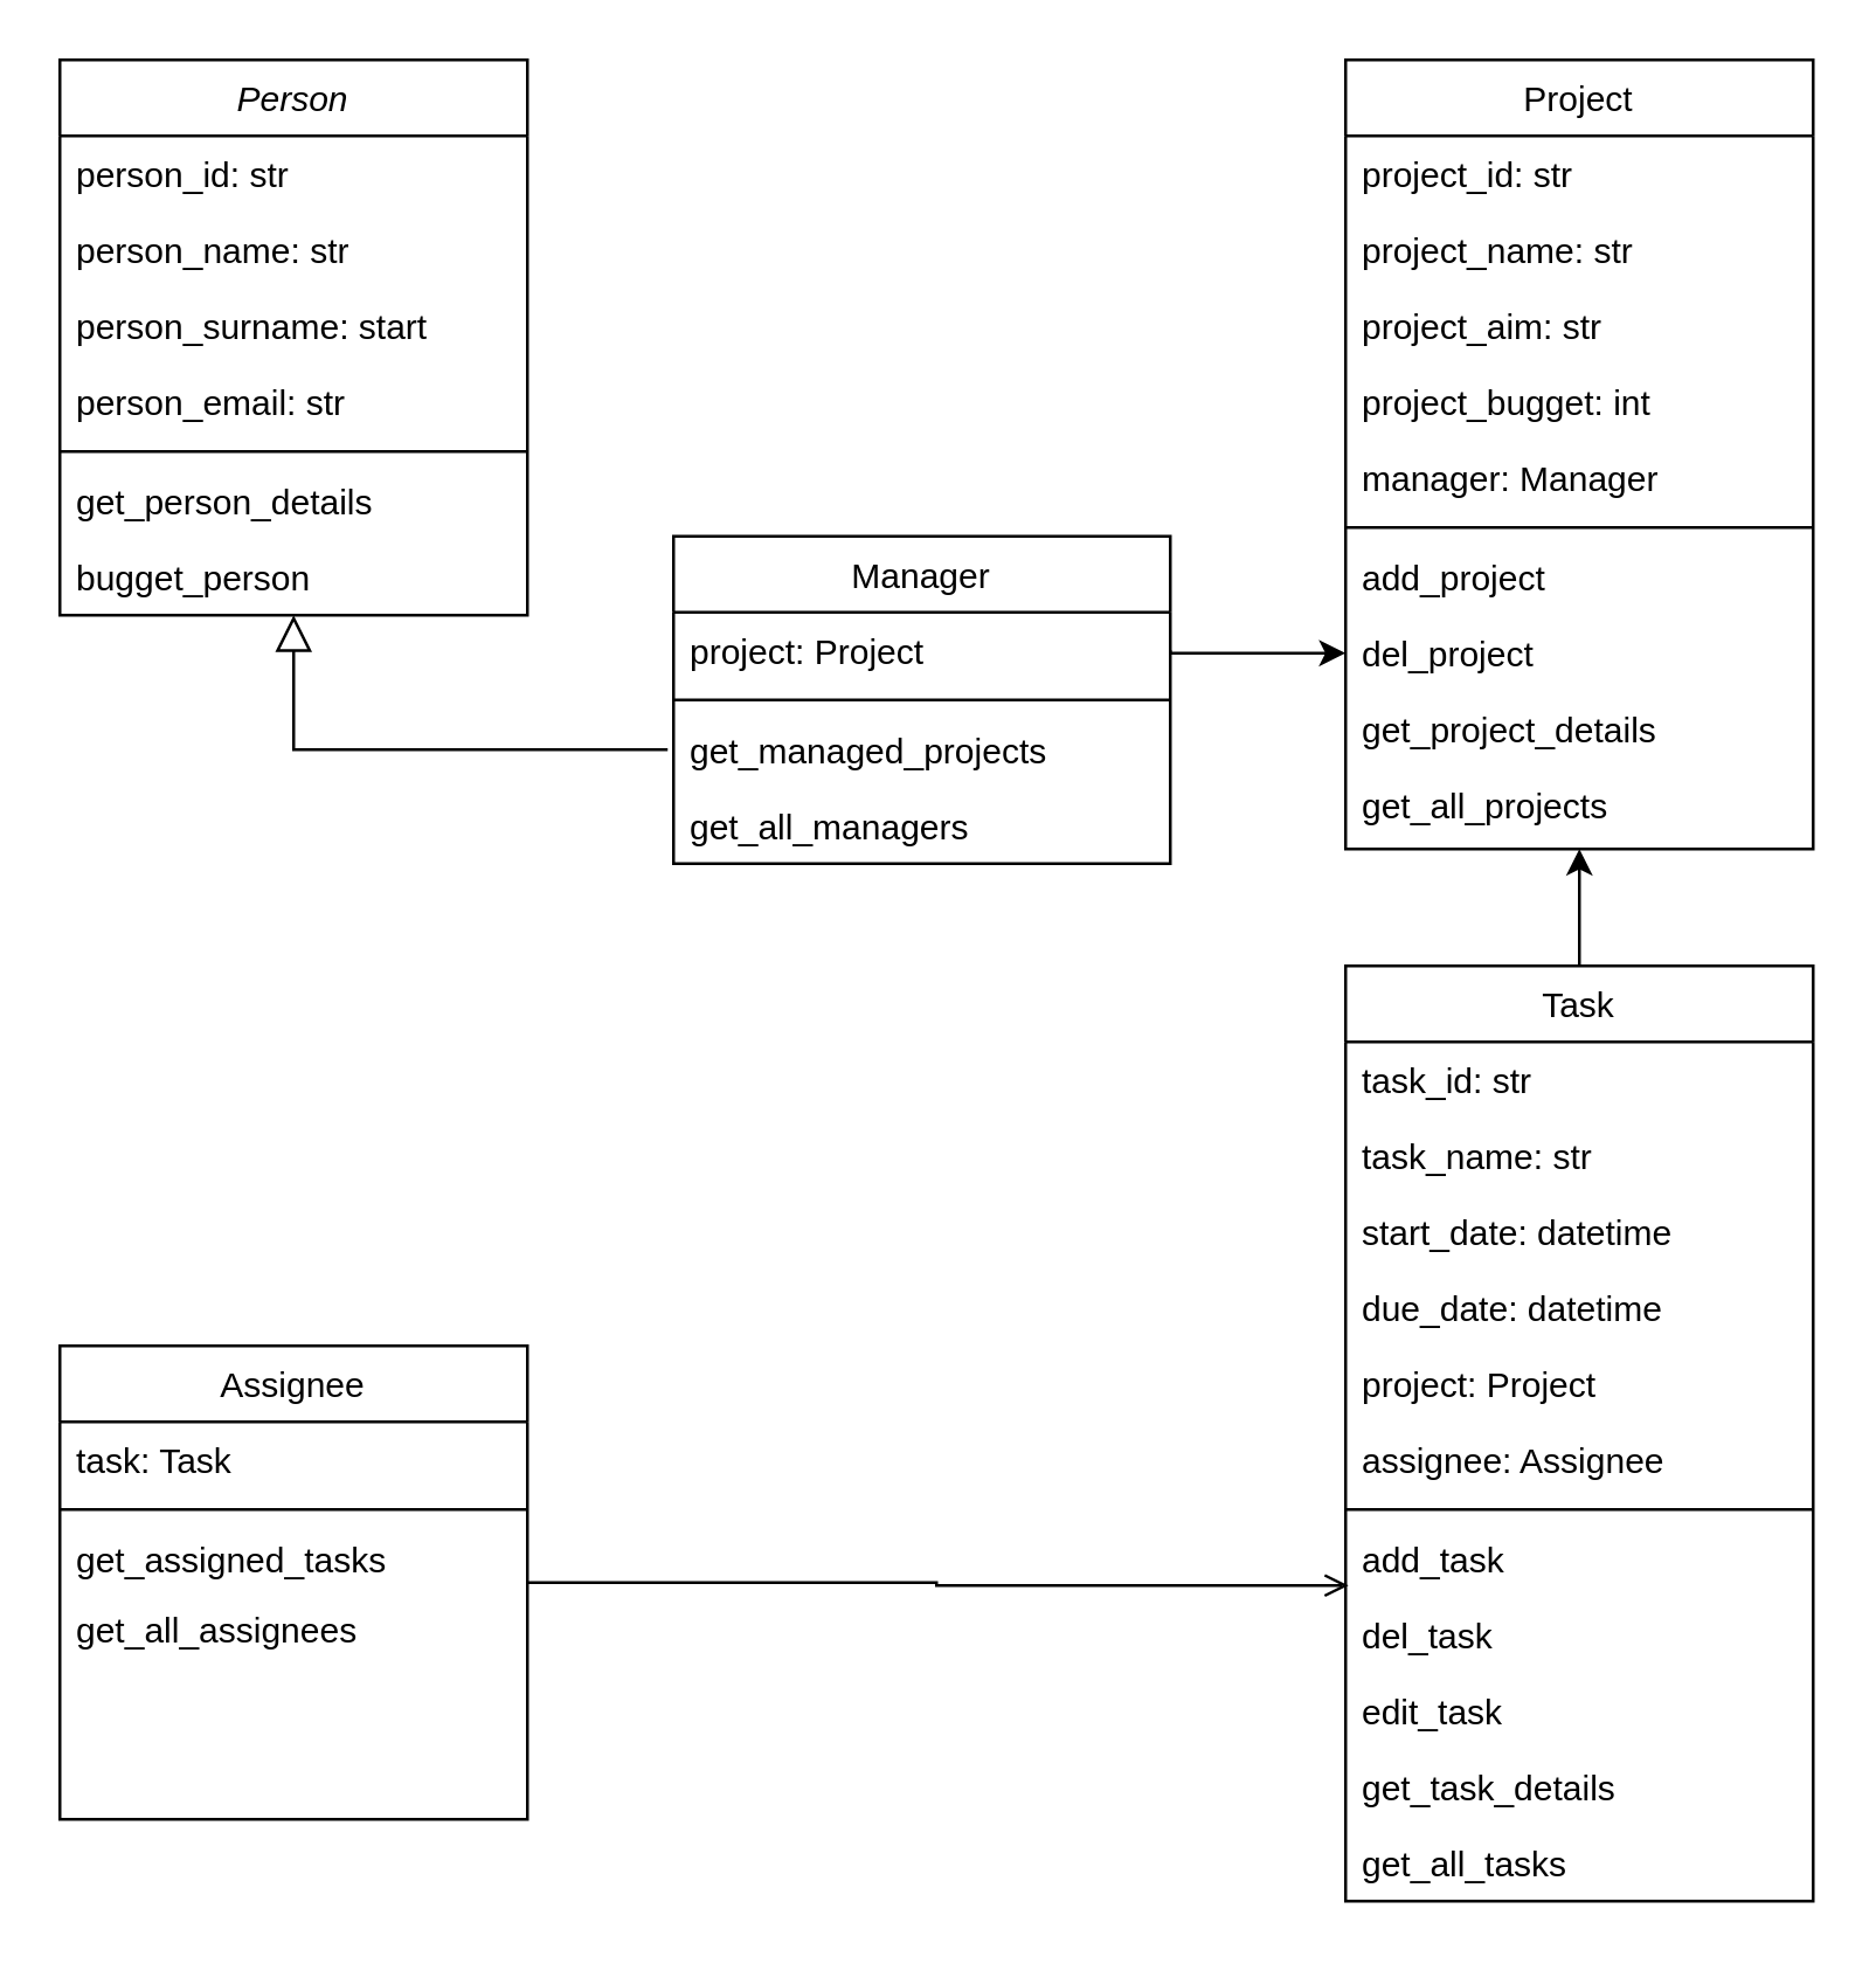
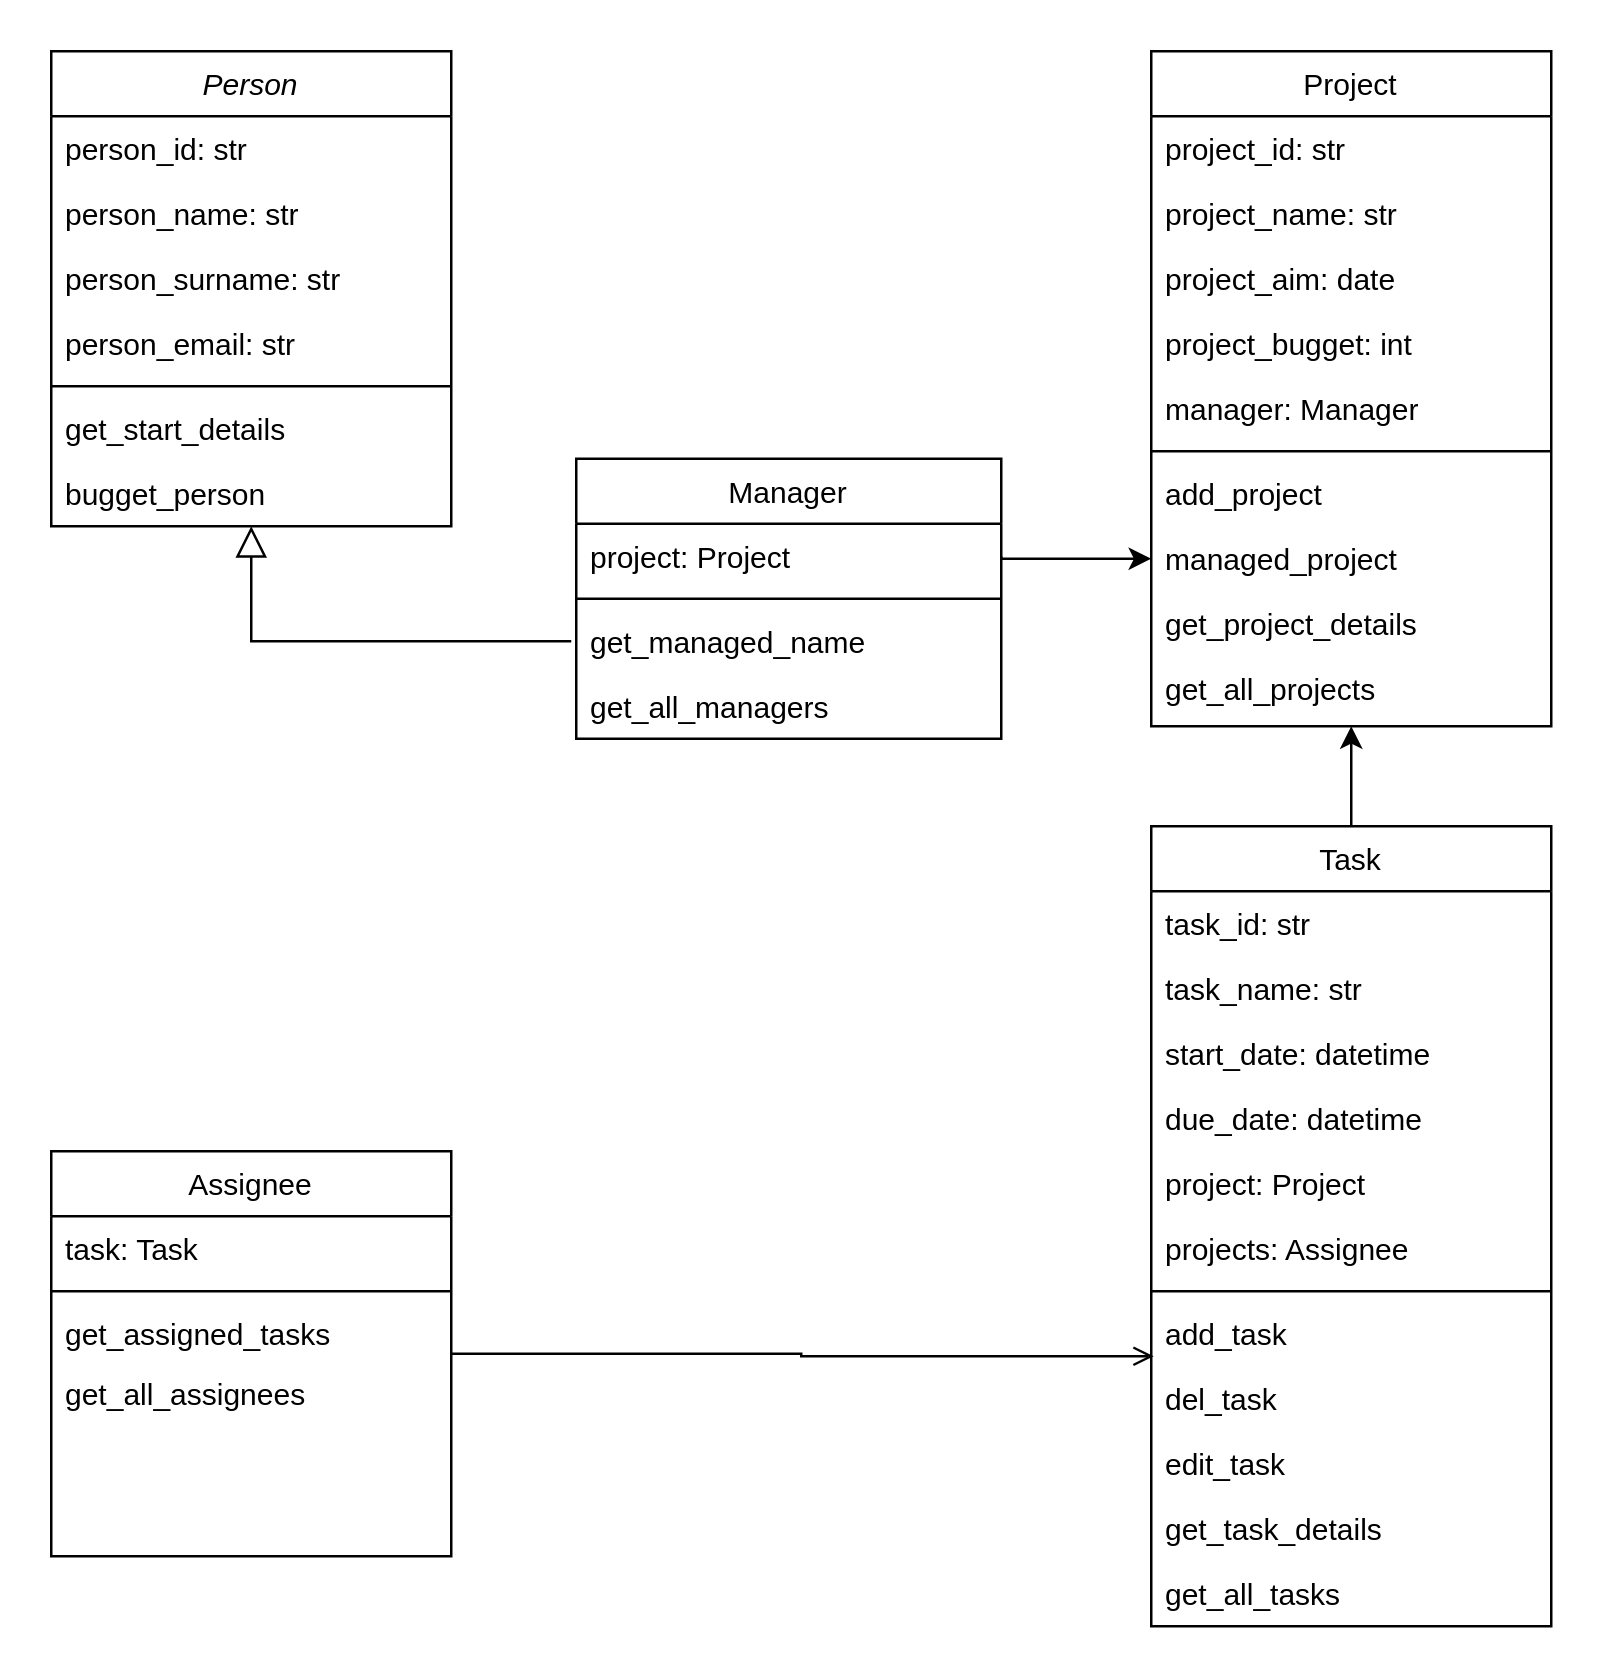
- <mxCell id="5" value="person_surname: start" style="text;align=left;verticalAlign=top;spacingLeft=4;spacingRight=4;overflow=hidden;rotatable=0;points=[[0,0.5],[1,0.5]];portConstraint=eastwest;rounded=0;shadow=0;html=0;" parent="2" vertex="1"><mxGeometry y="78" width="160" height="26" as="geometry" /></mxCell>
+ <mxCell id="5" value="person_surname: str" style="text;align=left;verticalAlign=top;spacingLeft=4;spacingRight=4;overflow=hidden;rotatable=0;points=[[0,0.5],[1,0.5]];portConstraint=eastwest;rounded=0;shadow=0;html=0;" parent="2" vertex="1"><mxGeometry y="78" width="160" height="26" as="geometry" /></mxCell>
- <mxCell id="39" value="project_aim: str" style="text;align=left;verticalAlign=top;spacingLeft=4;spacingRight=4;overflow=hidden;rotatable=0;points=[[0,0.5],[1,0.5]];portConstraint=eastwest;rounded=0;shadow=0;html=0;" parent="36" vertex="1"><mxGeometry y="78" width="160" height="26" as="geometry" /></mxCell>
+ <mxCell id="39" value="project_aim: date" style="text;align=left;verticalAlign=top;spacingLeft=4;spacingRight=4;overflow=hidden;rotatable=0;points=[[0,0.5],[1,0.5]];portConstraint=eastwest;rounded=0;shadow=0;html=0;" parent="36" vertex="1"><mxGeometry y="78" width="160" height="26" as="geometry" /></mxCell>
- <mxCell id="8" value="get_person_details" style="text;align=left;verticalAlign=top;spacingLeft=4;spacingRight=4;overflow=hidden;rotatable=0;points=[[0,0.5],[1,0.5]];portConstraint=eastwest;" parent="2" vertex="1"><mxGeometry y="138" width="160" height="26" as="geometry" /></mxCell>
+ <mxCell id="8" value="get_start_details" style="text;align=left;verticalAlign=top;spacingLeft=4;spacingRight=4;overflow=hidden;rotatable=0;points=[[0,0.5],[1,0.5]];portConstraint=eastwest;" parent="2" vertex="1"><mxGeometry y="138" width="160" height="26" as="geometry" /></mxCell>
- <mxCell id="44" value="del_project" style="text;align=left;verticalAlign=top;spacingLeft=4;spacingRight=4;overflow=hidden;rotatable=0;points=[[0,0.5],[1,0.5]];portConstraint=eastwest;" parent="36" vertex="1"><mxGeometry y="190" width="160" height="26" as="geometry" /></mxCell>
+ <mxCell id="44" value="managed_project" style="text;align=left;verticalAlign=top;spacingLeft=4;spacingRight=4;overflow=hidden;rotatable=0;points=[[0,0.5],[1,0.5]];portConstraint=eastwest;" parent="36" vertex="1"><mxGeometry y="190" width="160" height="26" as="geometry" /></mxCell>
- <mxCell id="19" value="get_managed_projects" style="text;align=left;verticalAlign=top;spacingLeft=4;spacingRight=4;overflow=hidden;rotatable=0;points=[[0,0.5],[1,0.5]];portConstraint=eastwest;" parent="16" vertex="1"><mxGeometry y="60" width="170" height="26" as="geometry" /></mxCell>
+ <mxCell id="19" value="get_managed_name" style="text;align=left;verticalAlign=top;spacingLeft=4;spacingRight=4;overflow=hidden;rotatable=0;points=[[0,0.5],[1,0.5]];portConstraint=eastwest;" parent="16" vertex="1"><mxGeometry y="60" width="170" height="26" as="geometry" /></mxCell>
- <mxCell id="29" value="assignee: Assignee" style="text;align=left;verticalAlign=top;spacingLeft=4;spacingRight=4;overflow=hidden;rotatable=0;points=[[0,0.5],[1,0.5]];portConstraint=eastwest;rounded=0;shadow=0;html=0;" parent="23" vertex="1"><mxGeometry y="156" width="160" height="26" as="geometry" /></mxCell>
+ <mxCell id="29" value="projects: Assignee" style="text;align=left;verticalAlign=top;spacingLeft=4;spacingRight=4;overflow=hidden;rotatable=0;points=[[0,0.5],[1,0.5]];portConstraint=eastwest;rounded=0;shadow=0;html=0;" parent="23" vertex="1"><mxGeometry y="156" width="160" height="26" as="geometry" /></mxCell>
